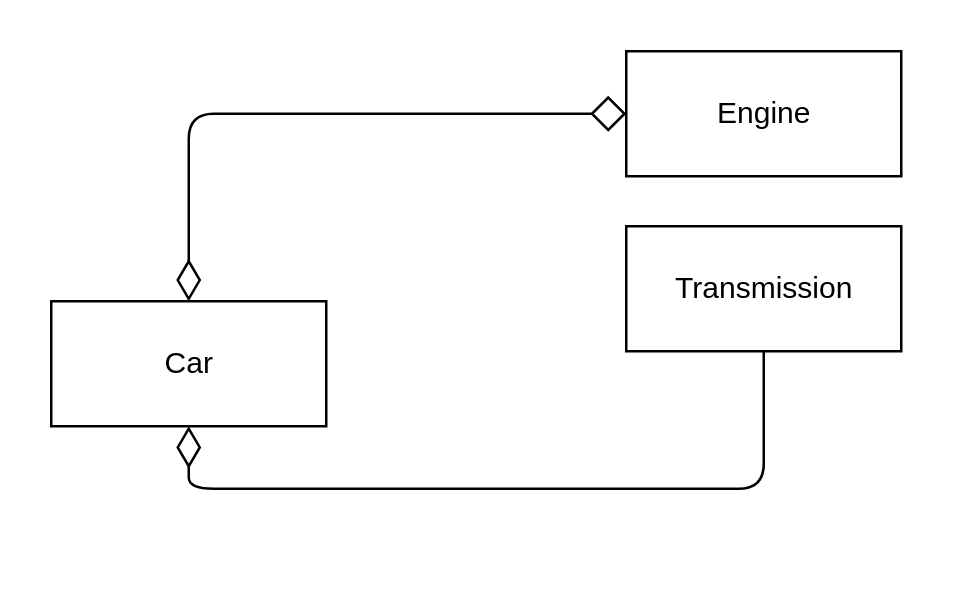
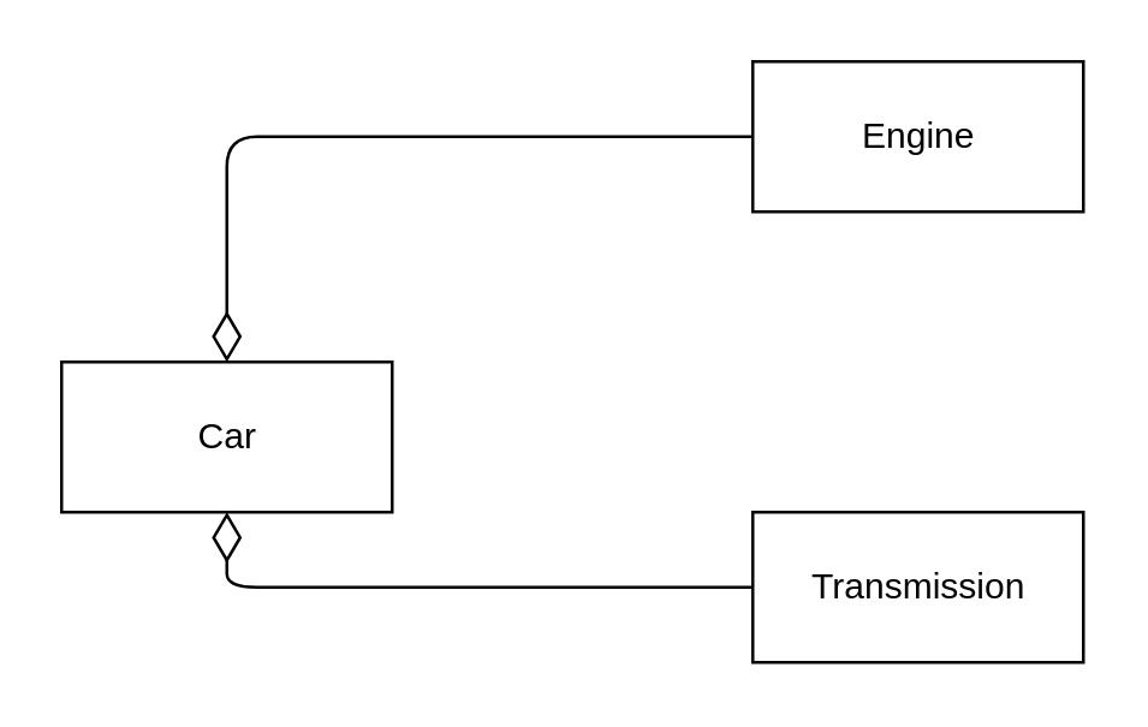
- <mxCell id="4" value="" style="endArrow=diamond;html=1;endSize=12;startArrow=diamondThin;startSize=14;startFill=0;edgeStyle=orthogonalEdgeStyle;align=left;verticalAlign=bottom;endFill=0;" parent="1" source="3" target="2" edge="1"><mxGeometry x="-0.5" y="25" relative="1" as="geometry"><mxPoint x="220" y="110" as="sourcePoint" /><mxPoint x="380" y="110" as="targetPoint" /><mxPoint as="offset" /><Array as="points"><mxPoint x="75" y="45" /></Array></mxGeometry></mxCell>
+ <mxCell id="4" value="" style="endArrow=none;html=1;endSize=12;startArrow=diamondThin;startSize=14;startFill=0;edgeStyle=orthogonalEdgeStyle;align=left;verticalAlign=bottom;endFill=0;" parent="1" source="3" target="2" edge="1"><mxGeometry x="-0.5" y="25" relative="1" as="geometry"><mxPoint x="220" y="110" as="sourcePoint" /><mxPoint x="380" y="110" as="targetPoint" /><mxPoint as="offset" /><Array as="points"><mxPoint x="75" y="45" /></Array></mxGeometry></mxCell>
- <mxCell id="5" value="Transmission" style="html=1;" vertex="1" parent="1"><mxGeometry x="250" y="90" width="110" height="50" as="geometry" /></mxCell>
+ <mxCell id="5" value="Transmission" style="html=1;" vertex="1" parent="1"><mxGeometry x="250" y="170" width="110" height="50" as="geometry" /></mxCell>
